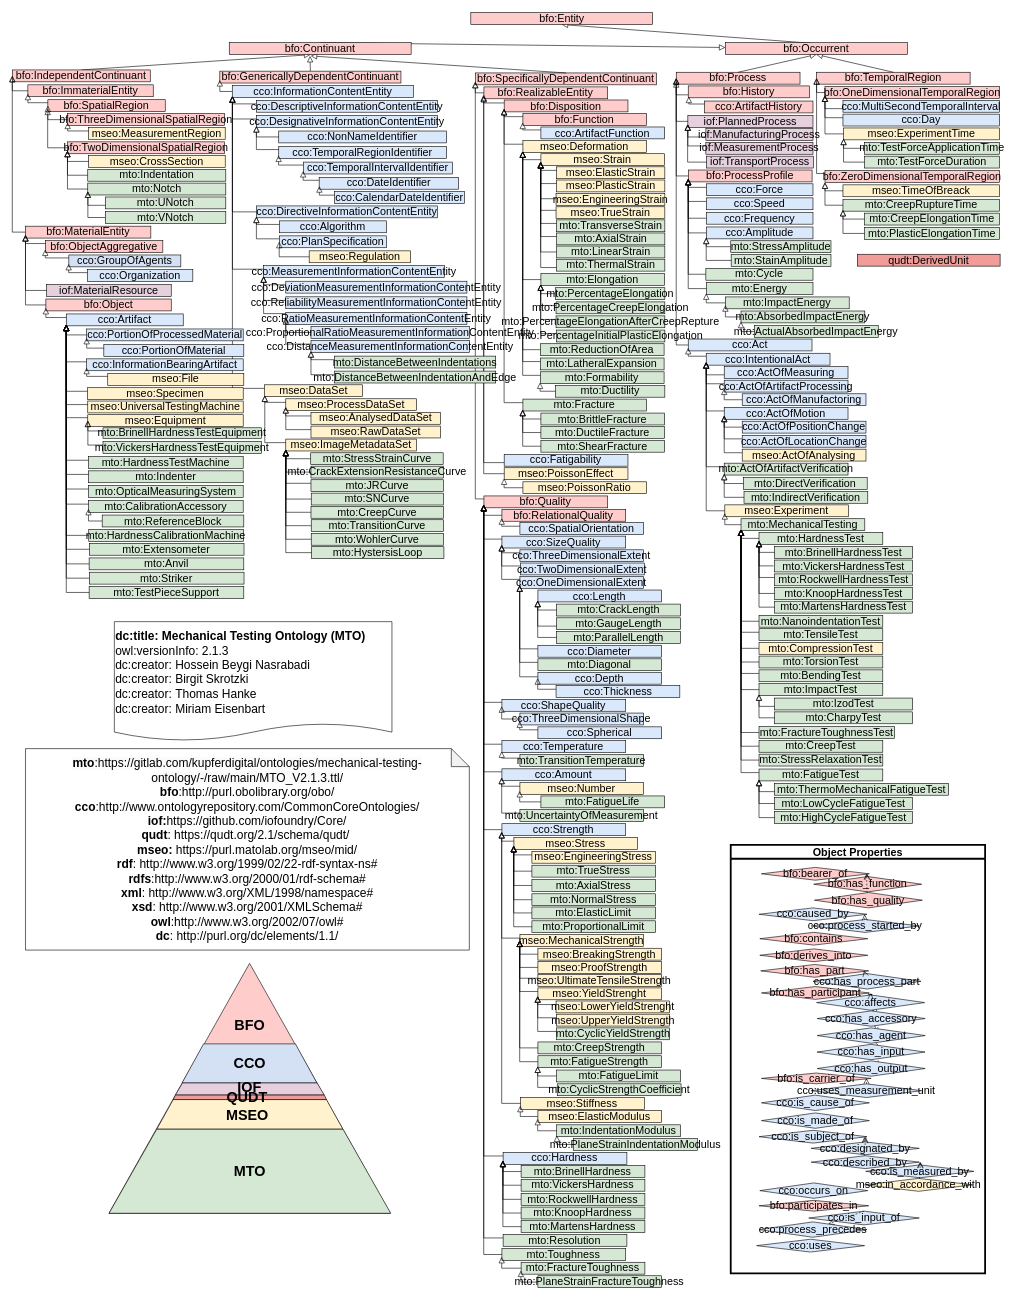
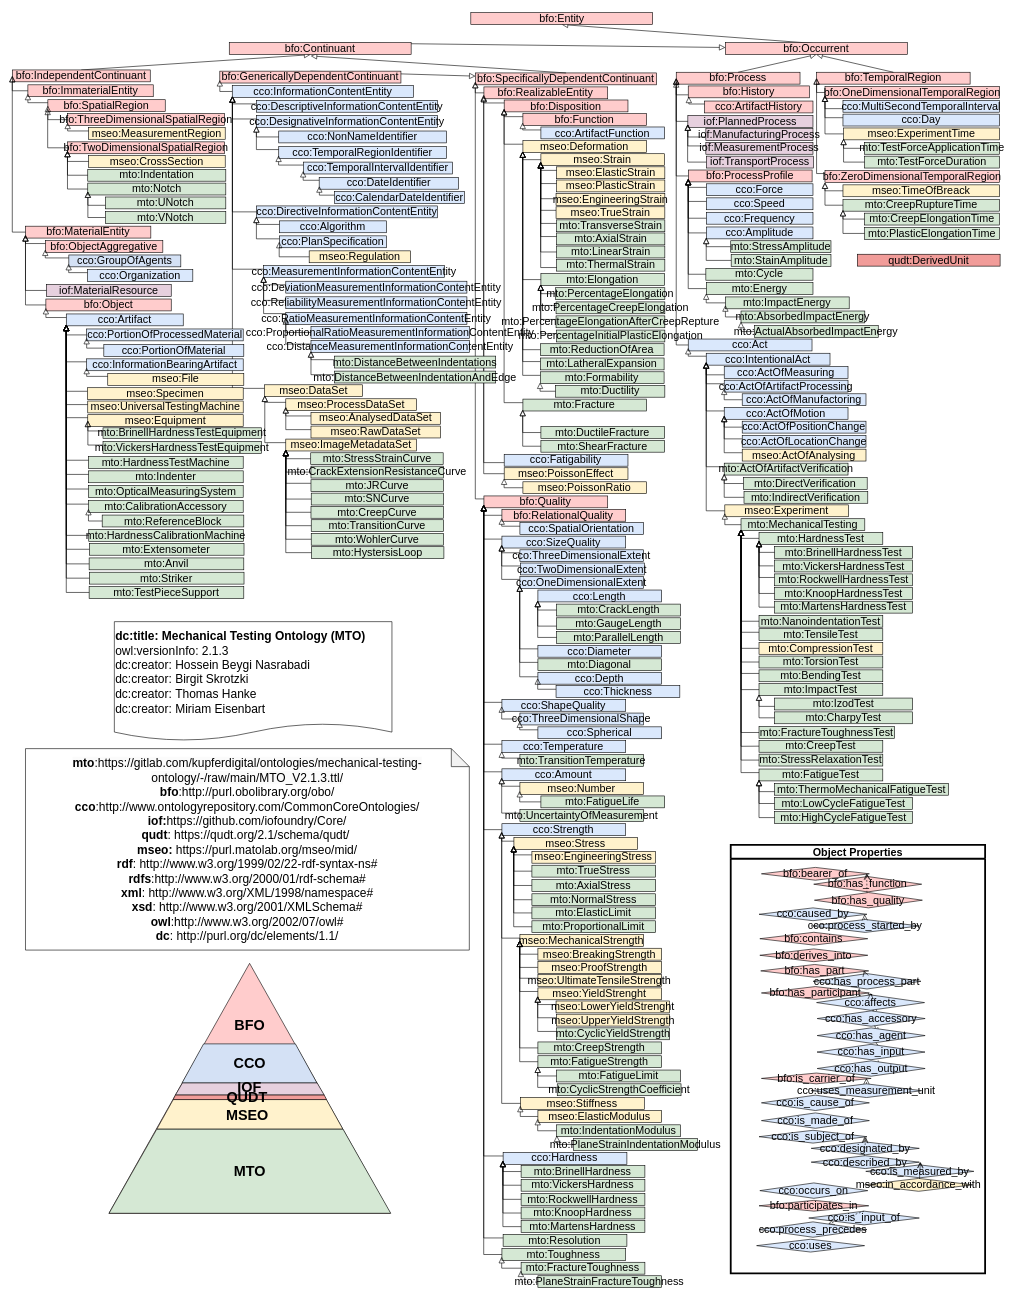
- <mxCell id="26" value="" style="endArrow=block;html=1;fontColor=#000099;exitX=0.5;exitY=0;exitDx=0;exitDy=0;endFill=0;endSize=8;arcSize=0;rounded=0;entryX=0.444;entryY=1.12;entryDx=0;entryDy=0;fontSize=18;entryPerimeter=0;" parent="1" source="60" target="248" edge="1"><mxGeometry width="50" height="50" relative="1" as="geometry"><mxPoint x="372.875" y="730" as="sourcePoint" /><mxPoint x="516.998" y="89.818" as="targetPoint" /></mxGeometry></mxCell>
+ <mxCell id="26" value="" style="endArrow=block;html=1;fontColor=#000099;exitX=0.5;exitY=0;exitDx=0;exitDy=0;endFill=0;endSize=8;arcSize=0;rounded=0;fontSize=18;" parent="1" source="60" target="28" edge="1"><mxGeometry width="50" height="50" relative="1" as="geometry"><mxPoint x="372.875" y="730" as="sourcePoint" /><mxPoint x="516.998" y="89.818" as="targetPoint" /></mxGeometry></mxCell>
- <mxCell id="427" value="" style="endArrow=block;html=1;endFill=0;endSize=8;arcSize=0;edgeStyle=elbowEdgeStyle;exitX=0;exitY=0.5;exitDx=0;exitDy=0;fontSize=18;entryX=0;entryY=0.9;entryDx=0;entryDy=0;" parent="1" source="393" target="300" edge="1"><mxGeometry width="50" height="50" relative="1" as="geometry"><mxPoint x="935.61" y="662.23" as="sourcePoint" /><mxPoint x="910.36" y="647.638" as="targetPoint" /><Array as="points"><mxPoint x="871" y="698" /></Array></mxGeometry></mxCell>
- <mxCell id="393" value="&lt;font style=&quot;font-size: 18px&quot;&gt;mto:BrittleFracture&lt;/font&gt;" style="rounded=0;whiteSpace=wrap;html=1;snapToPoint=1;points=[[0.1,0],[0.2,0],[0.3,0],[0.4,0],[0.5,0],[0.6,0],[0.7,0],[0.8,0],[0.9,0],[0,0.1],[0,0.3],[0,0.5],[0,0.7],[0,0.9],[0.1,1],[0.2,1],[0.3,1],[0.4,1],[0.5,1],[0.6,1],[0.7,1],[0.8,1],[0.9,1],[1,0.1],[1,0.3],[1,0.5],[1,0.7],[1,0.9]];fillColor=#D5E8D4;fontSize=18;" parent="1" vertex="1"><mxGeometry x="901.36" y="687.62" width="206.39" height="19.82" as="geometry" /></mxCell>
- <mxCell id="508" value="" style="endArrow=open;html=1;fontColor=#000099;endFill=0;dashed=1;endSize=8;rounded=0;fontFamily=Helvetica;fontSize=18;exitX=0.508;exitY=0.029;exitDx=0;exitDy=0;exitPerimeter=0;entryX=1.01;entryY=0.502;entryDx=0;entryDy=0;entryPerimeter=0;" parent="1" source="507" target="505" edge="1"><mxGeometry width="50" height="50" relative="1" as="geometry"><mxPoint x="1461.97" y="1777.664" as="sourcePoint" /><mxPoint x="1542" y="1896" as="targetPoint" /></mxGeometry></mxCell>
+ <mxCell id="508" value="" style="endArrow=open;html=1;fontColor=#000099;endFill=0;dashed=0;endSize=8;rounded=0;fontFamily=Helvetica;fontSize=18;exitX=0.508;exitY=0.029;exitDx=0;exitDy=0;exitPerimeter=0;entryX=1.01;entryY=0.502;entryDx=0;entryDy=0;entryPerimeter=0;" parent="1" source="507" target="505" edge="1"><mxGeometry width="50" height="50" relative="1" as="geometry"><mxPoint x="1461.97" y="1777.664" as="sourcePoint" /><mxPoint x="1542" y="1896" as="targetPoint" /></mxGeometry></mxCell>
- <mxCell id="445" value="" style="endArrow=block;html=1;endFill=0;endSize=8;arcSize=0;edgeStyle=elbowEdgeStyle;exitX=-0.007;exitY=0.533;exitDx=0;exitDy=0;fontSize=18;entryX=0;entryY=0.7;entryDx=0;entryDy=0;exitPerimeter=0;" parent="1" source="397" target="396" edge="1"><mxGeometry width="50" height="50" relative="1" as="geometry"><mxPoint x="878.36" y="2123.41" as="sourcePoint" /><mxPoint x="846.36" y="2104.554" as="targetPoint" /><Array as="points"><mxPoint x="868" y="2135" /><mxPoint x="870" y="2137" /></Array></mxGeometry></mxCell>
+ <mxCell id="445" value="" style="endArrow=block;html=1;endFill=0;endSize=8;arcSize=0;edgeStyle=elbowEdgeStyle;exitX=-0.007;exitY=0.533;exitDx=0;exitDy=0;fontSize=18;entryX=0;entryY=0.7;entryDx=0;entryDy=0;exitPerimeter=0;dashed=1;" parent="1" source="397" target="396" edge="1"><mxGeometry width="50" height="50" relative="1" as="geometry"><mxPoint x="878.36" y="2123.41" as="sourcePoint" /><mxPoint x="846.36" y="2104.554" as="targetPoint" /><Array as="points"><mxPoint x="868" y="2135" /><mxPoint x="870" y="2137" /></Array></mxGeometry></mxCell>
